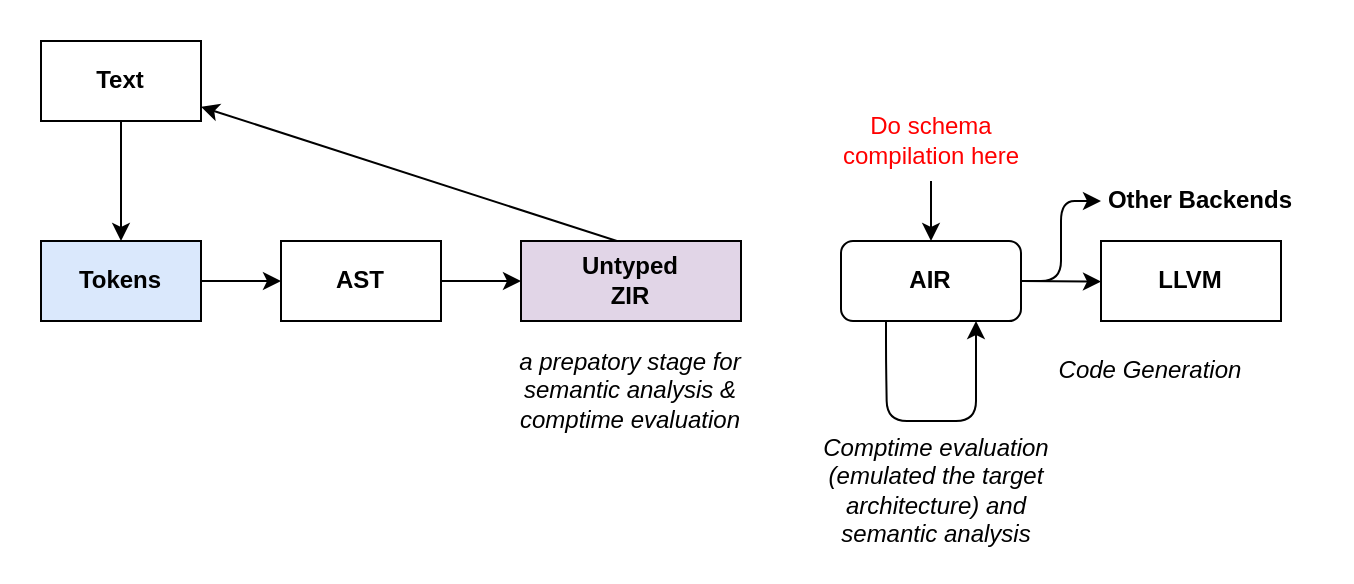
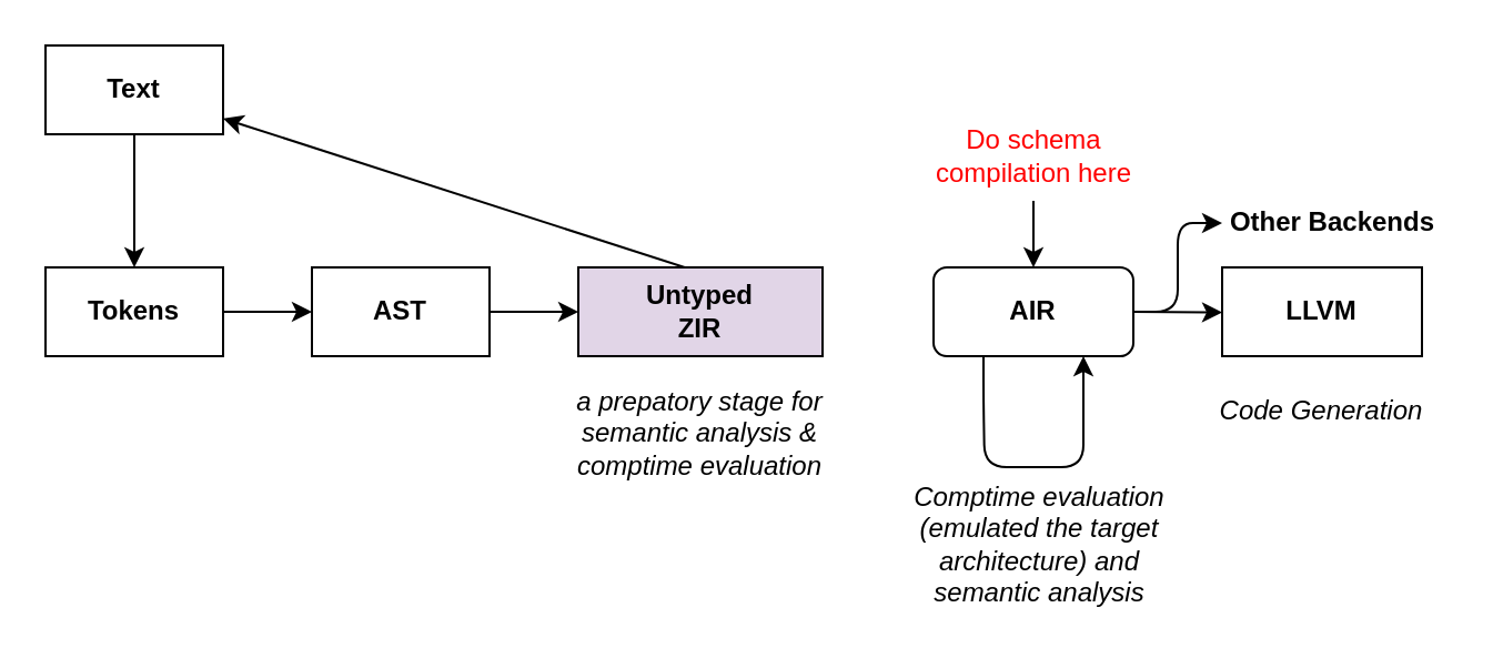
- <mxCell id="3" value="Tokens" style="rounded=0;whiteSpace=wrap;html=1;fontStyle=1;fillColor=#dae8fc;" vertex="1" parent="1"><mxGeometry x="20" y="120" width="80" height="40" as="geometry" /></mxCell>
+ <mxCell id="3" value="Tokens" style="rounded=0;whiteSpace=wrap;html=1;fontStyle=1" vertex="1" parent="1"><mxGeometry x="20" y="120" width="80" height="40" as="geometry" /></mxCell>
- <mxCell id="15" value="Code Generation" style="text;html=1;strokeColor=none;fillColor=none;align=center;verticalAlign=middle;whiteSpace=wrap;rounded=0;fontStyle=2" vertex="1" parent="1"><mxGeometry x="515" y="170" width="120" height="30" as="geometry" /></mxCell>
+ <mxCell id="15" value="Code Generation" style="text;html=1;strokeColor=none;fillColor=none;align=center;verticalAlign=middle;whiteSpace=wrap;rounded=0;fontStyle=2" vertex="1" parent="1"><mxGeometry x="535" y="170" width="120" height="30" as="geometry" /></mxCell>
